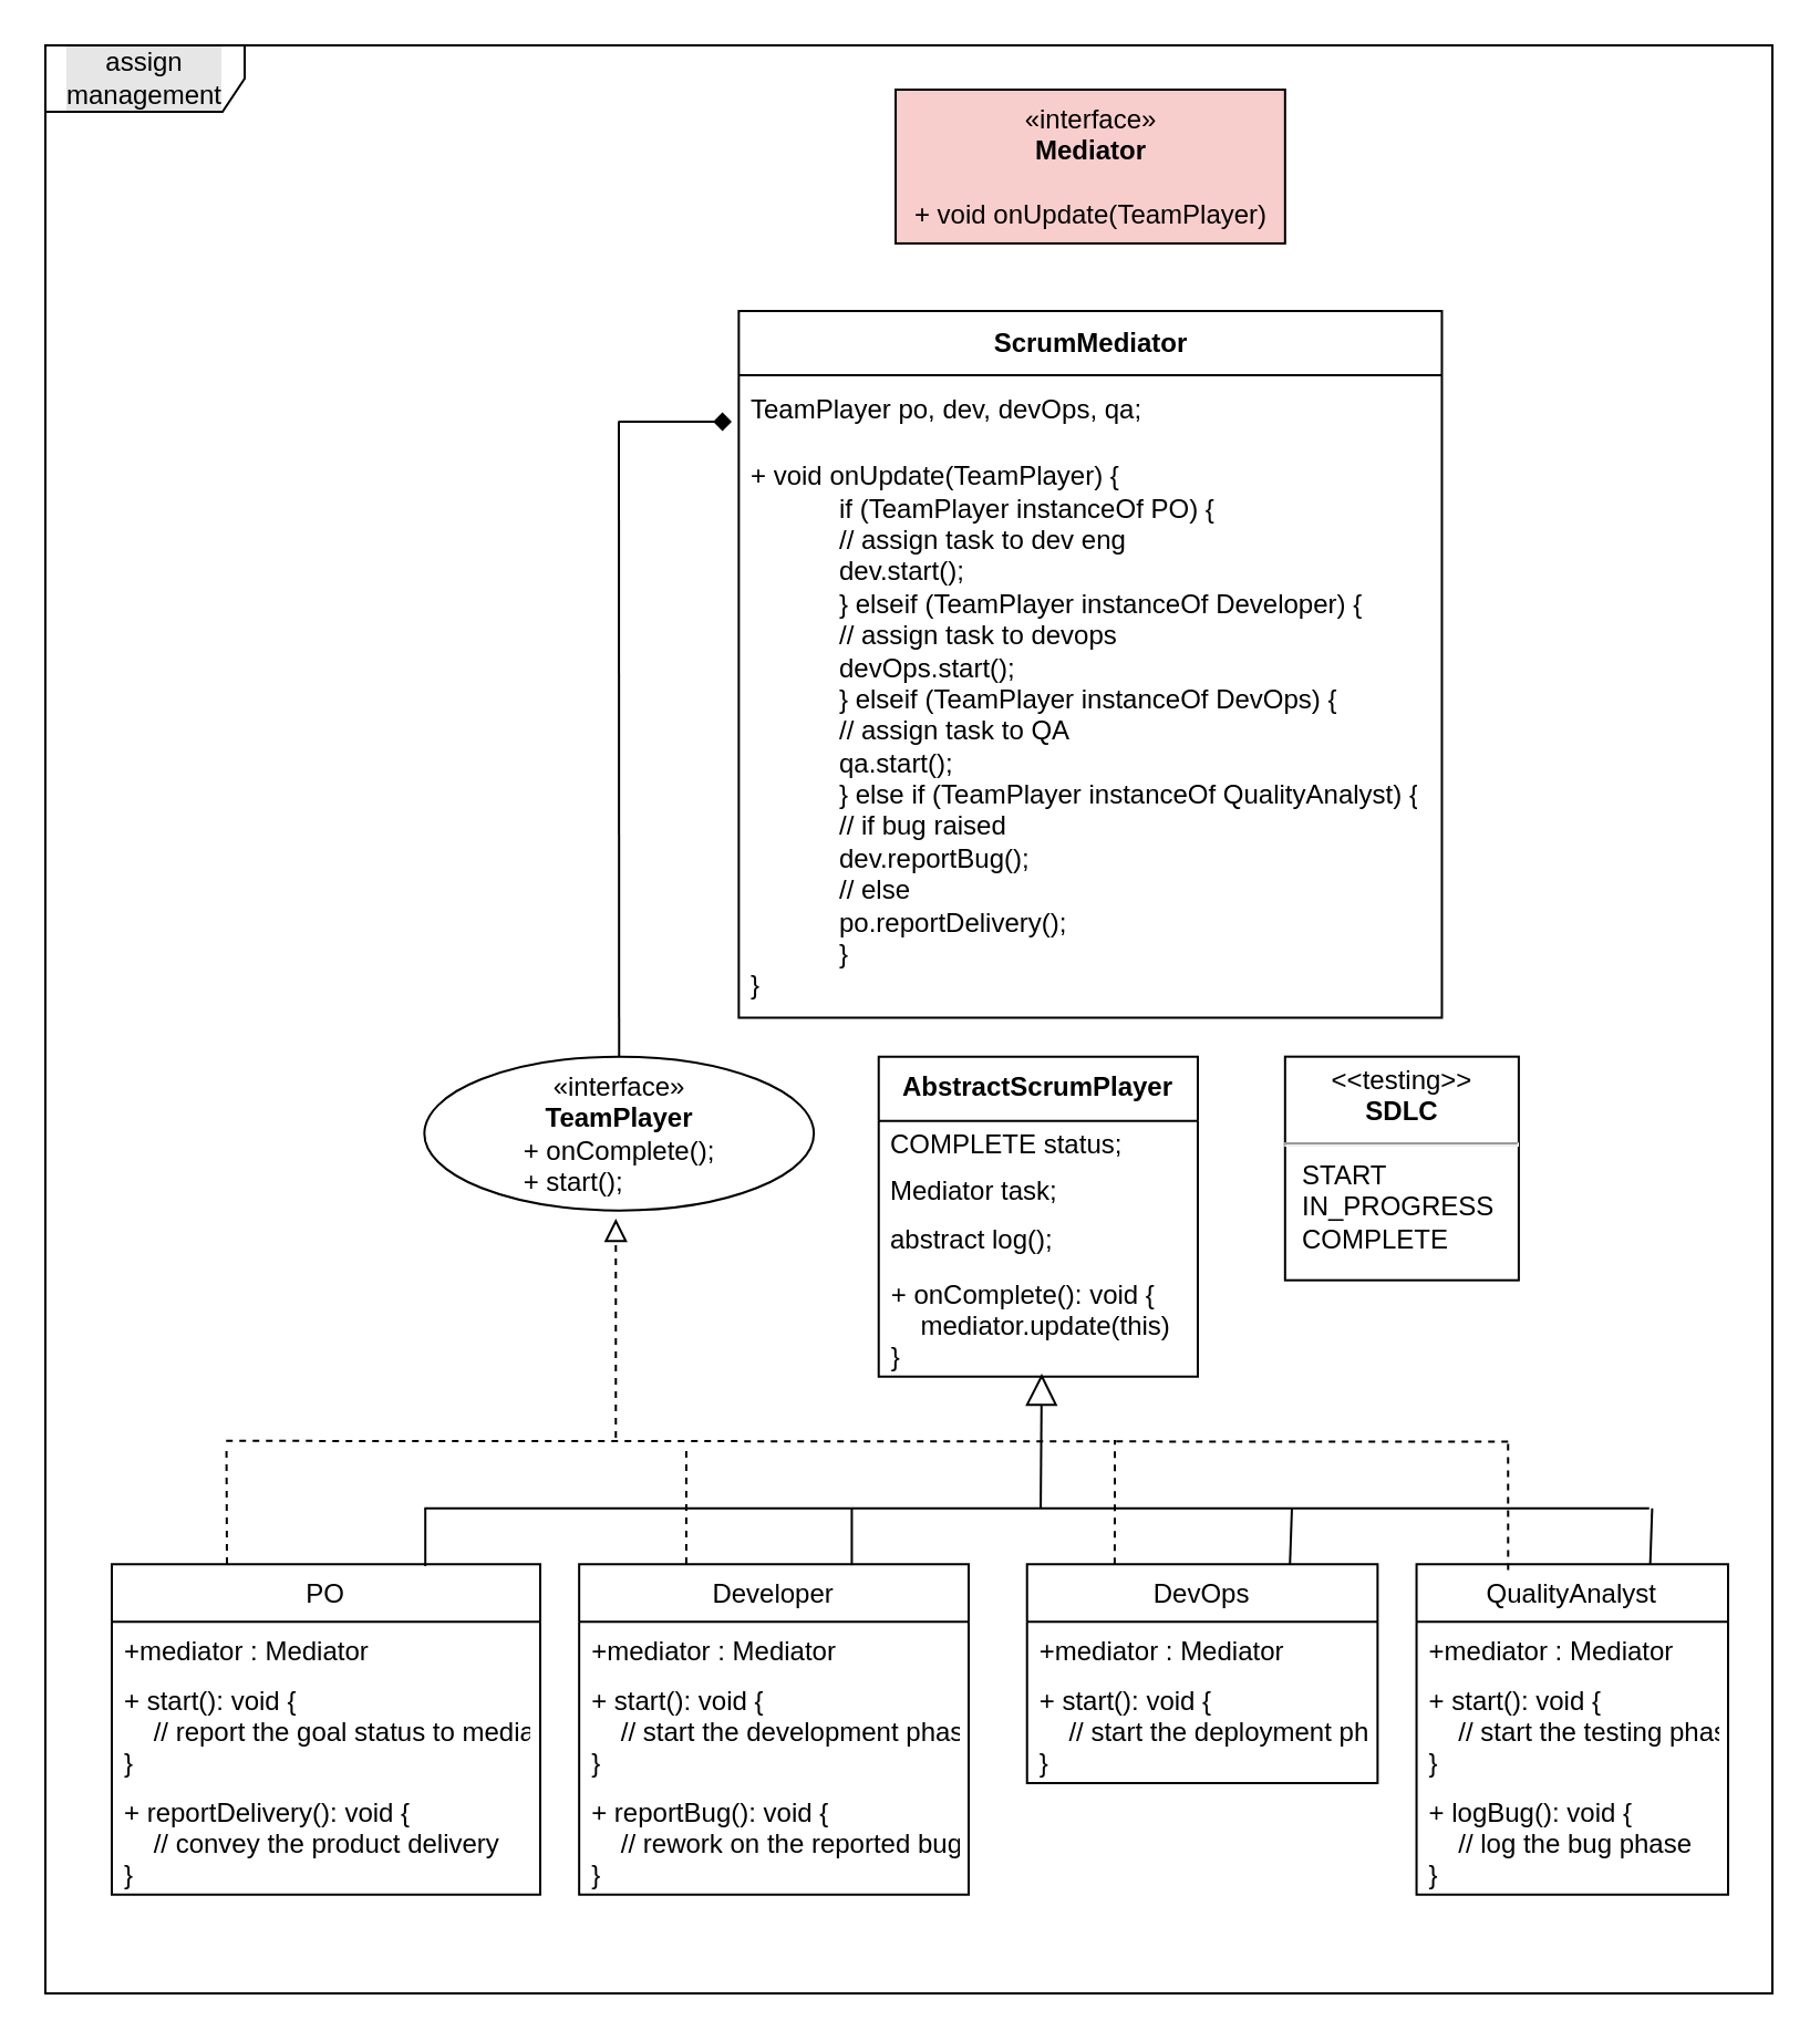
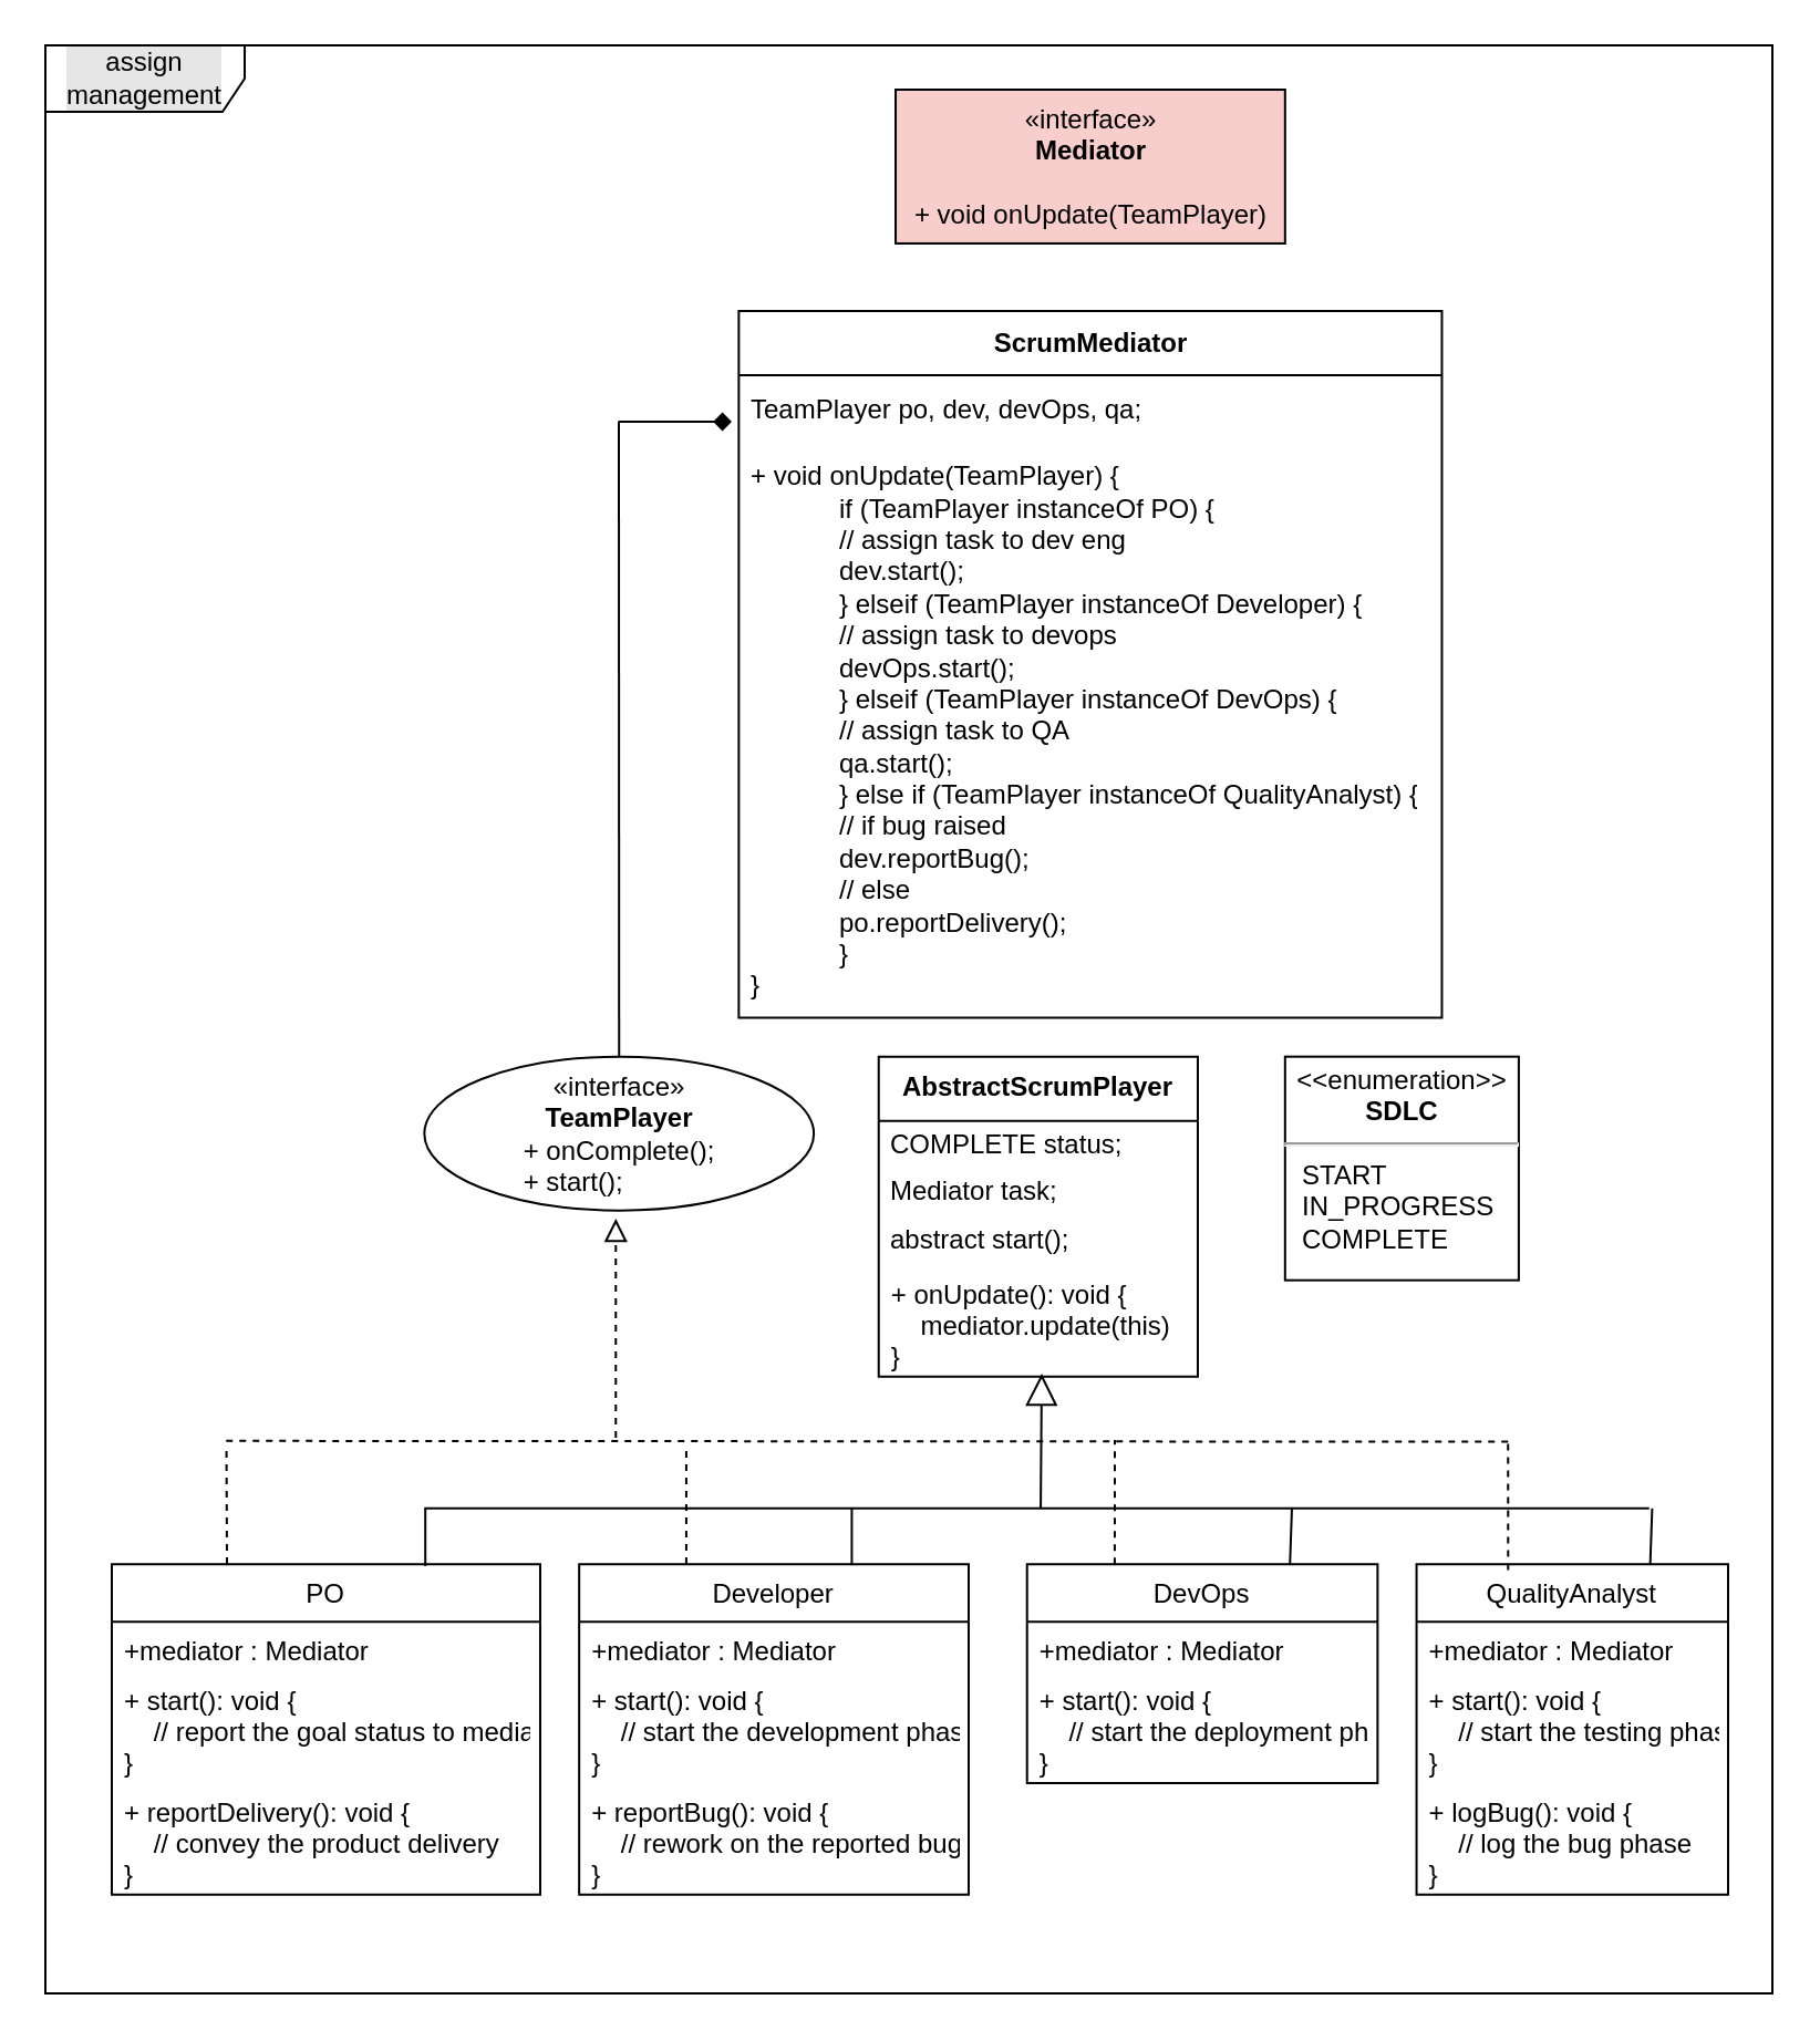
- <mxCell id="25" value="&lt;p style=&quot;margin: 0px ; margin-top: 4px ; text-align: center&quot;&gt;&amp;lt;&amp;lt;testing&amp;gt;&amp;gt;&lt;br&gt;&lt;b&gt;SDLC&lt;/b&gt;&lt;/p&gt;&lt;hr&gt;&lt;p style=&quot;margin: 0px ; margin-left: 8px ; text-align: left&quot;&gt;&lt;span&gt;START&lt;/span&gt;&lt;br&gt;&lt;/p&gt;&lt;p style=&quot;margin: 0px ; margin-left: 8px ; text-align: left&quot;&gt;IN_PROGRESS&lt;/p&gt;&lt;p style=&quot;margin: 0px ; margin-left: 8px ; text-align: left&quot;&gt;COMPLETE&lt;/p&gt;" style="shape=rect;html=1;overflow=fill;whiteSpace=wrap;" parent="2" vertex="1"><mxGeometry x="559.91" y="456.84" width="105.54" height="101" as="geometry" /></mxCell>
+ <mxCell id="25" value="&lt;p style=&quot;margin: 0px ; margin-top: 4px ; text-align: center&quot;&gt;&amp;lt;&amp;lt;enumeration&amp;gt;&amp;gt;&lt;br&gt;&lt;b&gt;SDLC&lt;/b&gt;&lt;/p&gt;&lt;hr&gt;&lt;p style=&quot;margin: 0px ; margin-left: 8px ; text-align: left&quot;&gt;&lt;span&gt;START&lt;/span&gt;&lt;br&gt;&lt;/p&gt;&lt;p style=&quot;margin: 0px ; margin-left: 8px ; text-align: left&quot;&gt;IN_PROGRESS&lt;/p&gt;&lt;p style=&quot;margin: 0px ; margin-left: 8px ; text-align: left&quot;&gt;COMPLETE&lt;/p&gt;" style="shape=rect;html=1;overflow=fill;whiteSpace=wrap;" parent="2" vertex="1"><mxGeometry x="559.91" y="456.84" width="105.54" height="101" as="geometry" /></mxCell>
- <mxCell id="23" value="abstract log();" style="text;html=1;strokeColor=none;fillColor=none;align=left;verticalAlign=middle;spacingLeft=4;spacingRight=4;overflow=hidden;rotatable=0;points=[[0,0.5],[1,0.5]];portConstraint=eastwest;" parent="20" vertex="1"><mxGeometry y="72.421" width="144.12" height="21.711" as="geometry" /></mxCell>
+ <mxCell id="23" value="abstract start();" style="text;html=1;strokeColor=none;fillColor=none;align=left;verticalAlign=middle;spacingLeft=4;spacingRight=4;overflow=hidden;rotatable=0;points=[[0,0.5],[1,0.5]];portConstraint=eastwest;" parent="20" vertex="1"><mxGeometry y="72.421" width="144.12" height="21.711" as="geometry" /></mxCell>
- <mxCell id="24" value="+ onComplete(): void {&#10;    mediator.update(this)&#10;}" style="text;strokeColor=none;fillColor=none;align=left;verticalAlign=top;spacingLeft=4;spacingRight=4;overflow=hidden;rotatable=0;points=[[0,0.5],[1,0.5]];portConstraint=eastwest;" parent="20" vertex="1"><mxGeometry y="94.132" width="144.12" height="50.368" as="geometry" /></mxCell>
+ <mxCell id="24" value="+ onUpdate(): void {&#10;    mediator.update(this)&#10;}" style="text;strokeColor=none;fillColor=none;align=left;verticalAlign=top;spacingLeft=4;spacingRight=4;overflow=hidden;rotatable=0;points=[[0,0.5],[1,0.5]];portConstraint=eastwest;" parent="20" vertex="1"><mxGeometry y="94.132" width="144.12" height="50.368" as="geometry" /></mxCell>
